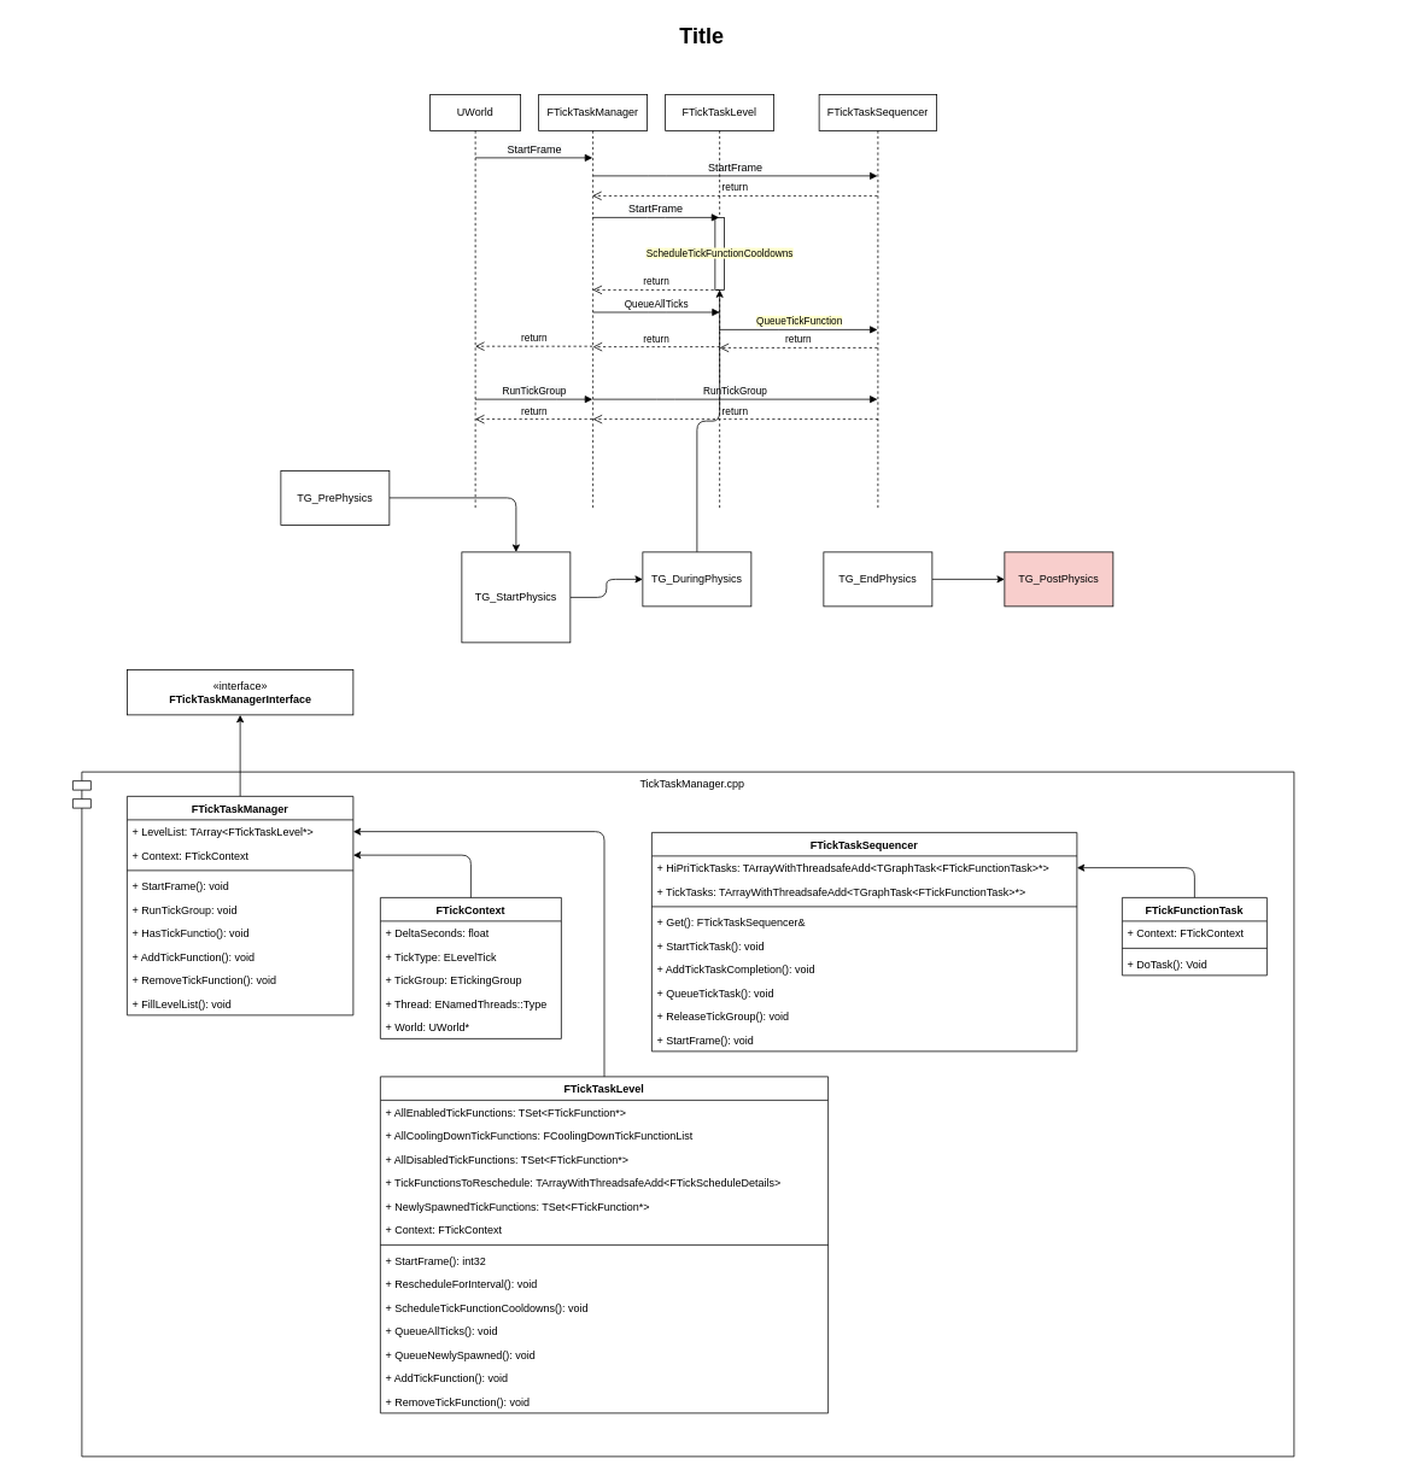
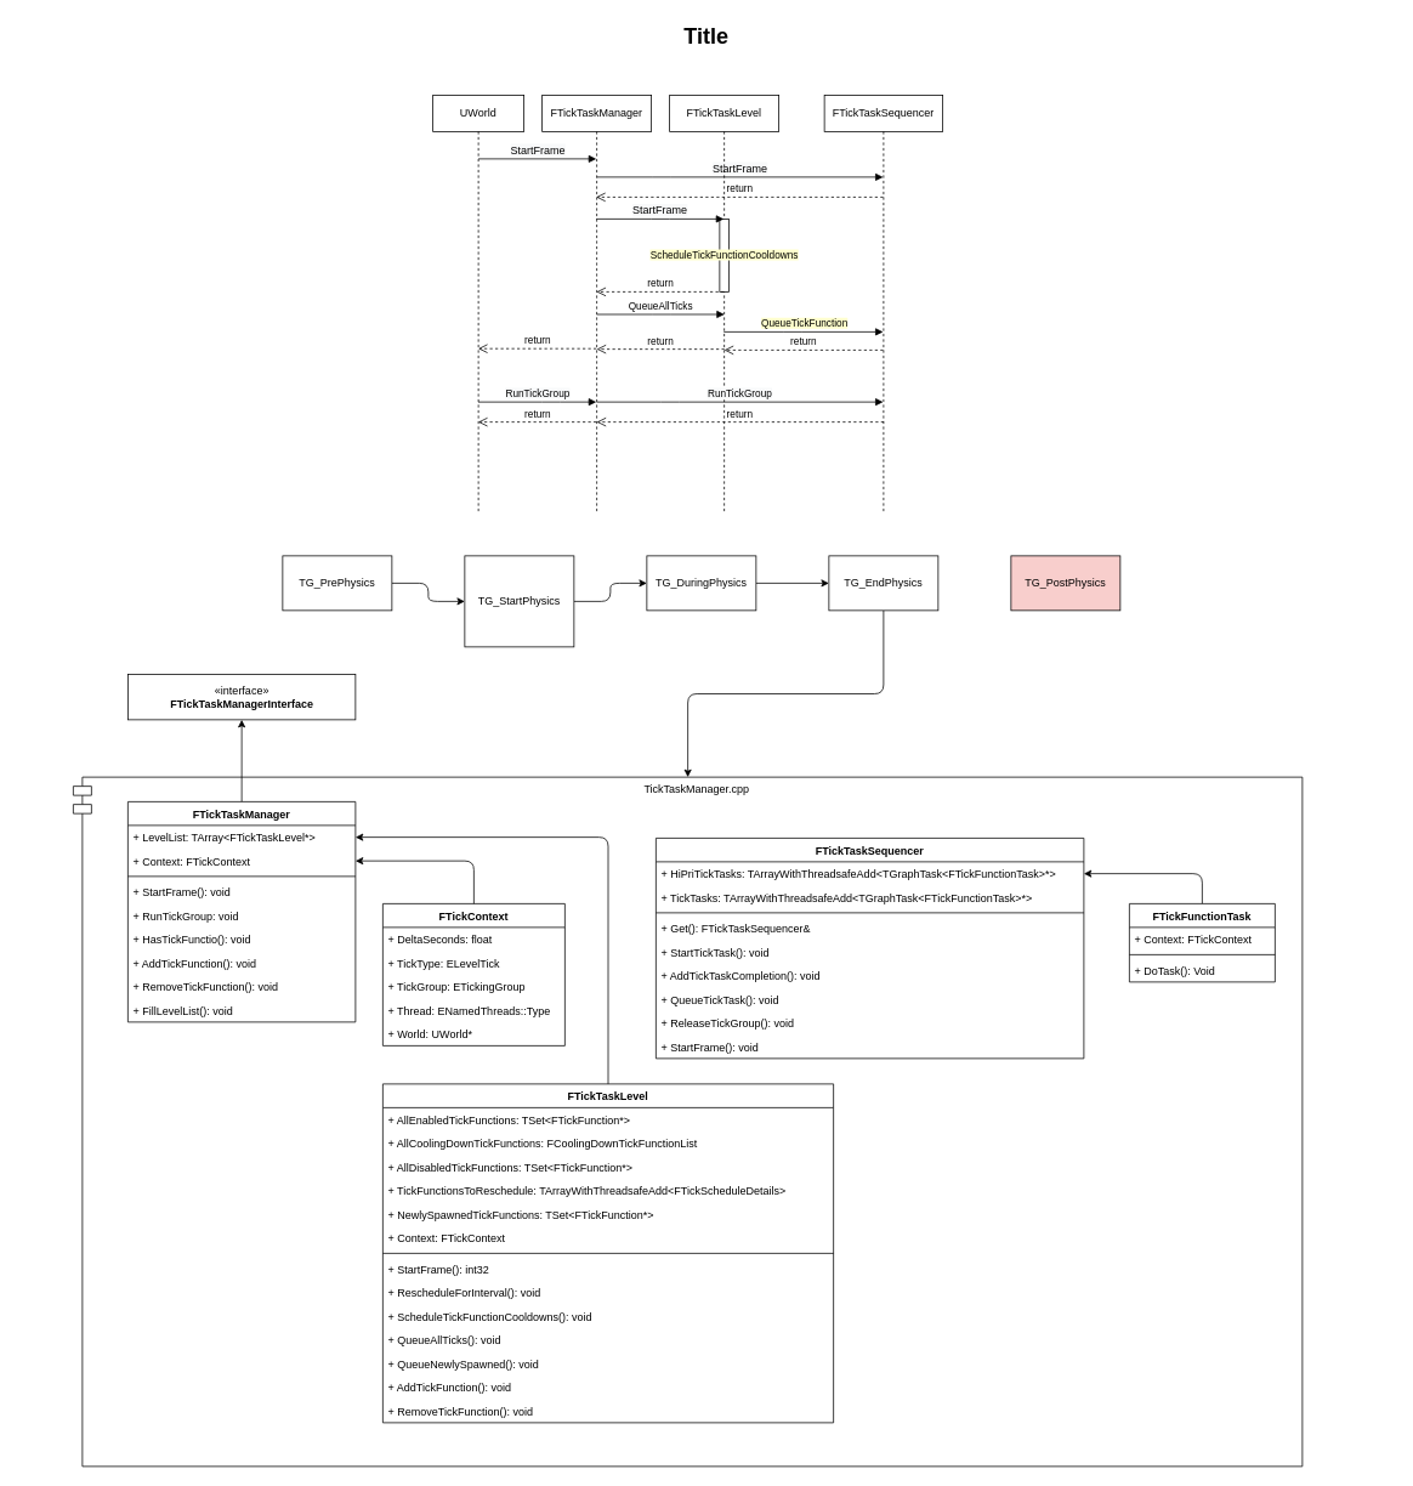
- <mxCell id="77" value="" style="edgeStyle=orthogonalEdgeStyle;orthogonalLoop=1;jettySize=auto;html=1;" edge="1" parent="1" source="78" target="61"><mxGeometry relative="1" as="geometry" /></mxCell>
+ <mxCell id="77" value="" style="edgeStyle=orthogonalEdgeStyle;orthogonalLoop=1;jettySize=auto;html=1;" edge="1" parent="1" source="78" target="80"><mxGeometry relative="1" as="geometry" /></mxCell>
- <mxCell id="74" value="TG_PrePhysics" style="whiteSpace=wrap;html=1;" vertex="1" parent="1"><mxGeometry x="310" y="520" width="120" height="60" as="geometry" /></mxCell>
+ <mxCell id="74" value="TG_PrePhysics" style="whiteSpace=wrap;html=1;" vertex="1" parent="1"><mxGeometry x="310" y="610" width="120" height="60" as="geometry" /></mxCell>
- <mxCell id="79" value="" style="edgeStyle=orthogonalEdgeStyle;orthogonalLoop=1;jettySize=auto;html=1;" edge="1" parent="1" source="80" target="81"><mxGeometry relative="1" as="geometry" /></mxCell>
+ <mxCell id="79" value="" style="edgeStyle=orthogonalEdgeStyle;orthogonalLoop=1;jettySize=auto;html=1;" edge="1" parent="1" source="80" target="2"><mxGeometry relative="1" as="geometry" /></mxCell>
